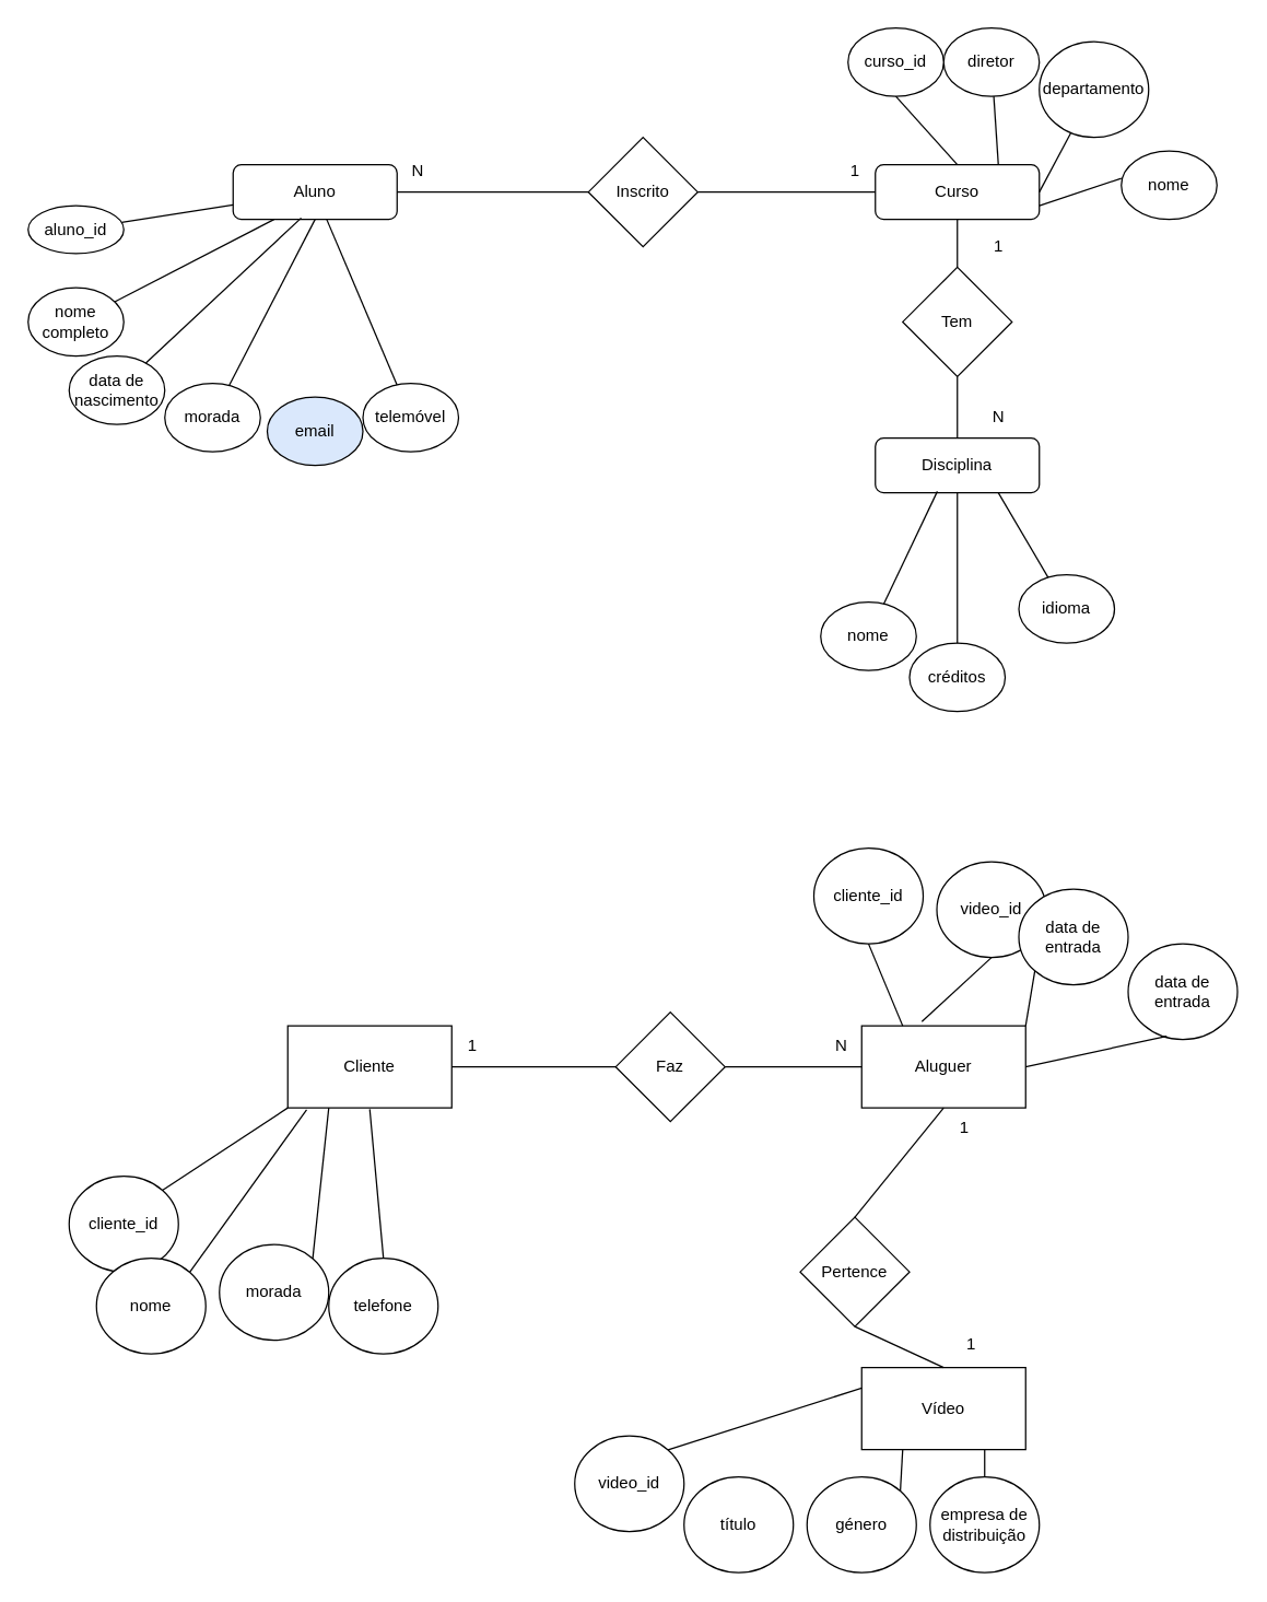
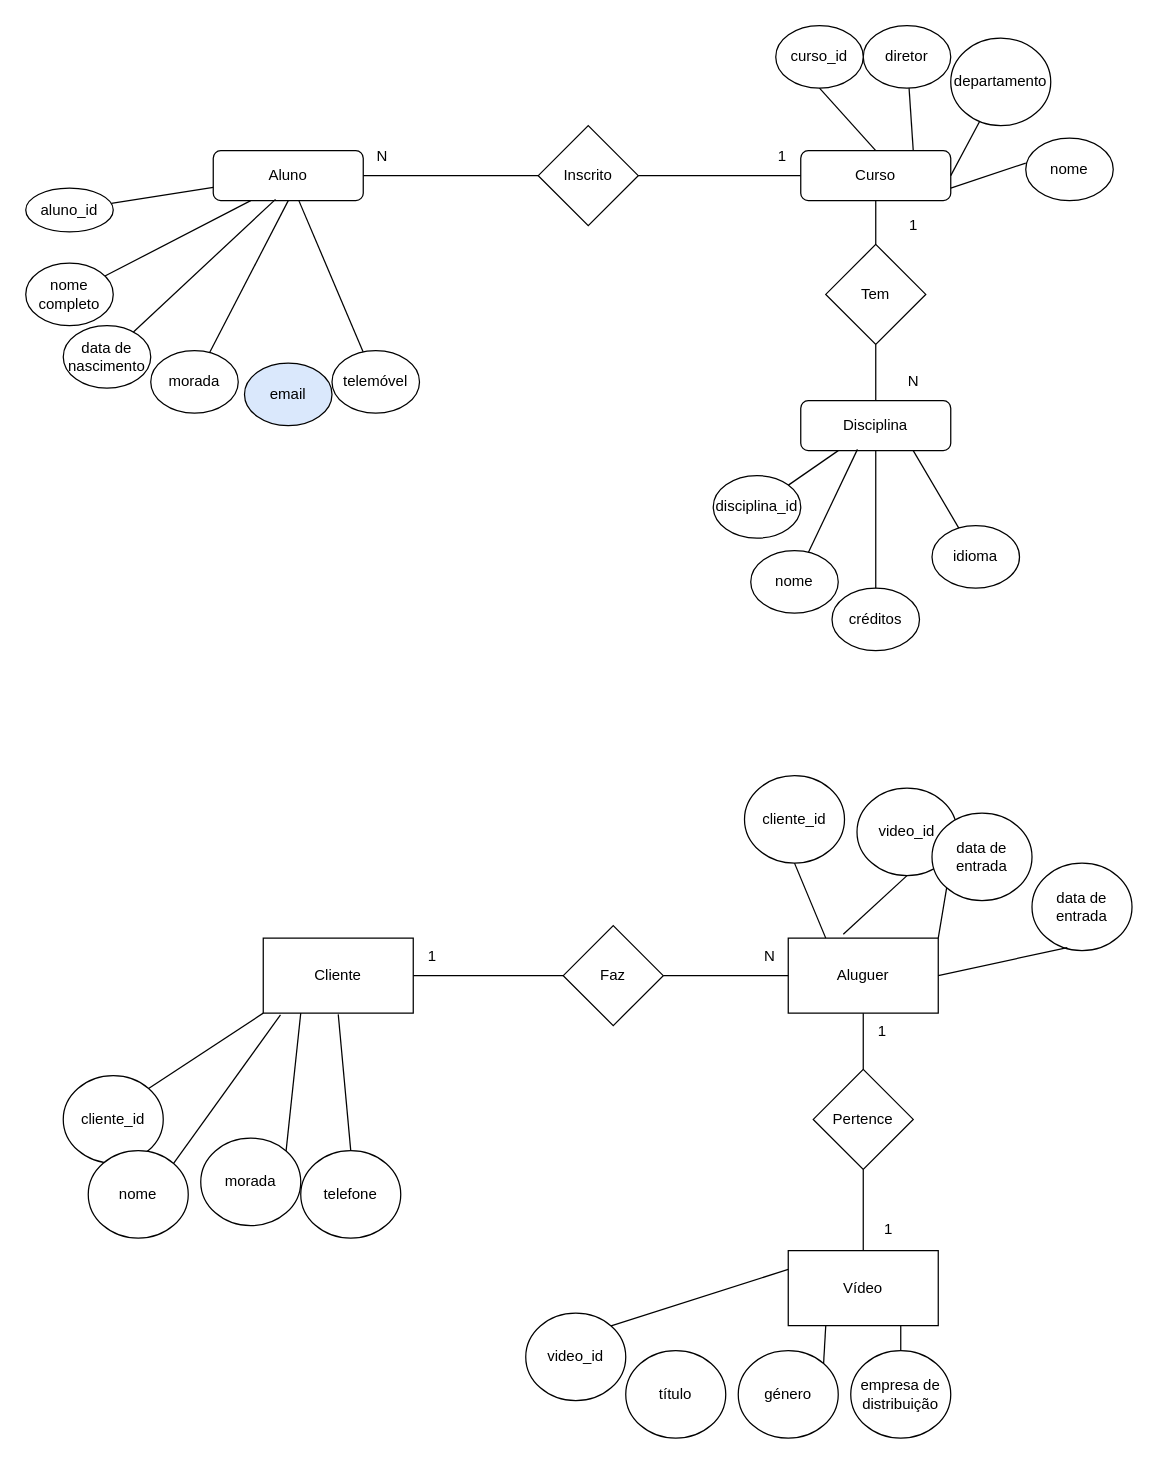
+ <mxCell id="36" value="" style="endArrow=none;html=1;rounded=0;entryX=0.25;entryY=1;entryDx=0;entryDy=0;" edge="1" parent="1" source="35" target="3"><mxGeometry width="50" height="50" relative="1" as="geometry"><mxPoint x="359" y="860" as="sourcePoint" /><mxPoint x="534" y="380" as="targetPoint" /></mxGeometry></mxCell>
+ <mxCell id="35" value="disciplina_id" style="ellipse;whiteSpace=wrap;html=1;" vertex="1" parent="1"><mxGeometry x="570" y="380" width="70" height="50" as="geometry" /></mxCell>
- <mxCell id="59" value="Pertence" style="rhombus;whiteSpace=wrap;html=1;" vertex="1" parent="1"><mxGeometry x="585" y="890" width="80" height="80" as="geometry" /></mxCell>
+ <mxCell id="59" value="Pertence" style="rhombus;whiteSpace=wrap;html=1;" vertex="1" parent="1"><mxGeometry x="650" y="855" width="80" height="80" as="geometry" /></mxCell>
